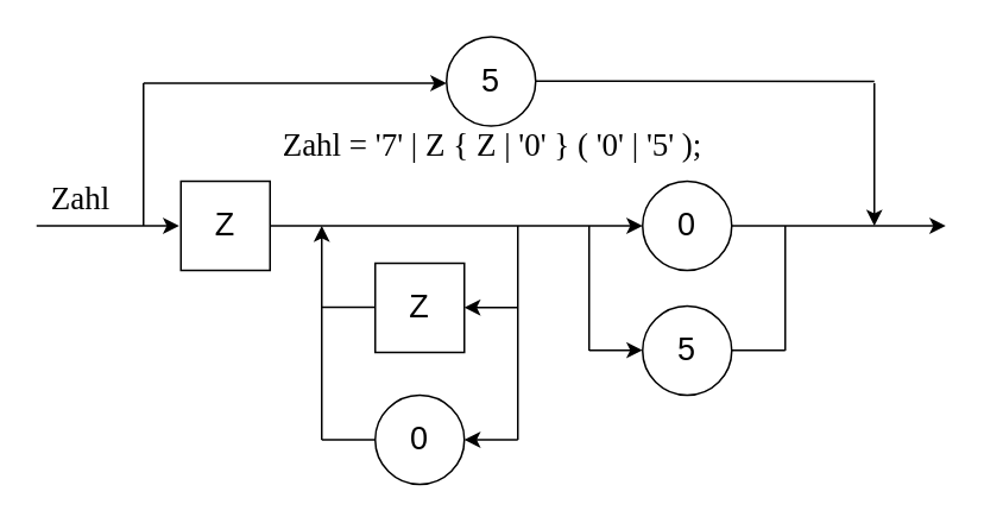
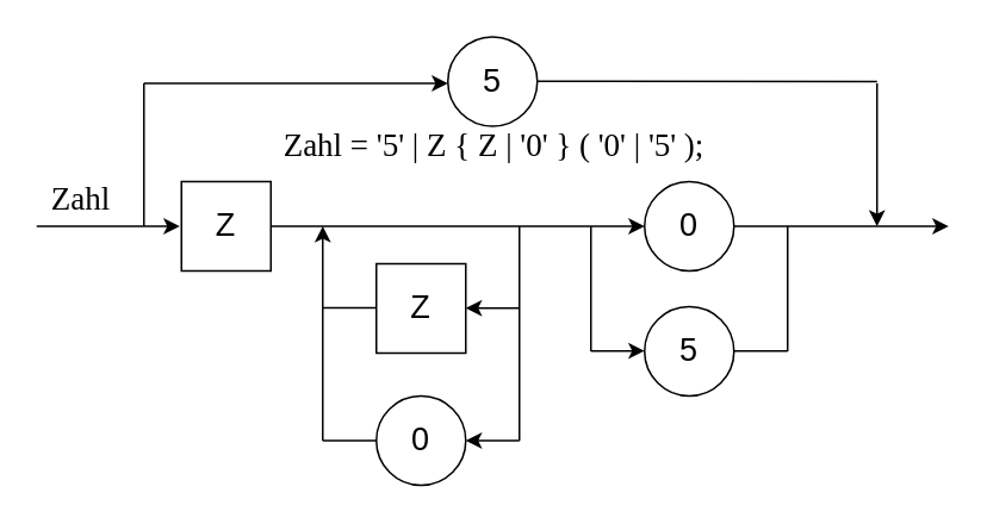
- <mxCell id="2" value="&lt;font style=&quot;font-size: 18px;&quot; face=&quot;Times New Roman&quot;&gt;Zahl = '7' | Z { Z | '0' } ( '0' | '5' );&lt;/font&gt;" style="text;html=1;strokeColor=none;fillColor=none;align=center;verticalAlign=middle;whiteSpace=wrap;rounded=0;" parent="1" vertex="1"><mxGeometry x="151" y="61" width="250" height="40" as="geometry" /></mxCell>
+ <mxCell id="2" value="&lt;font style=&quot;font-size: 18px;&quot; face=&quot;Times New Roman&quot;&gt;Zahl = '5' | Z { Z | '0' } ( '0' | '5' );&lt;/font&gt;" style="text;html=1;strokeColor=none;fillColor=none;align=center;verticalAlign=middle;whiteSpace=wrap;rounded=0;" parent="1" vertex="1"><mxGeometry x="151" y="61" width="250" height="40" as="geometry" /></mxCell>
